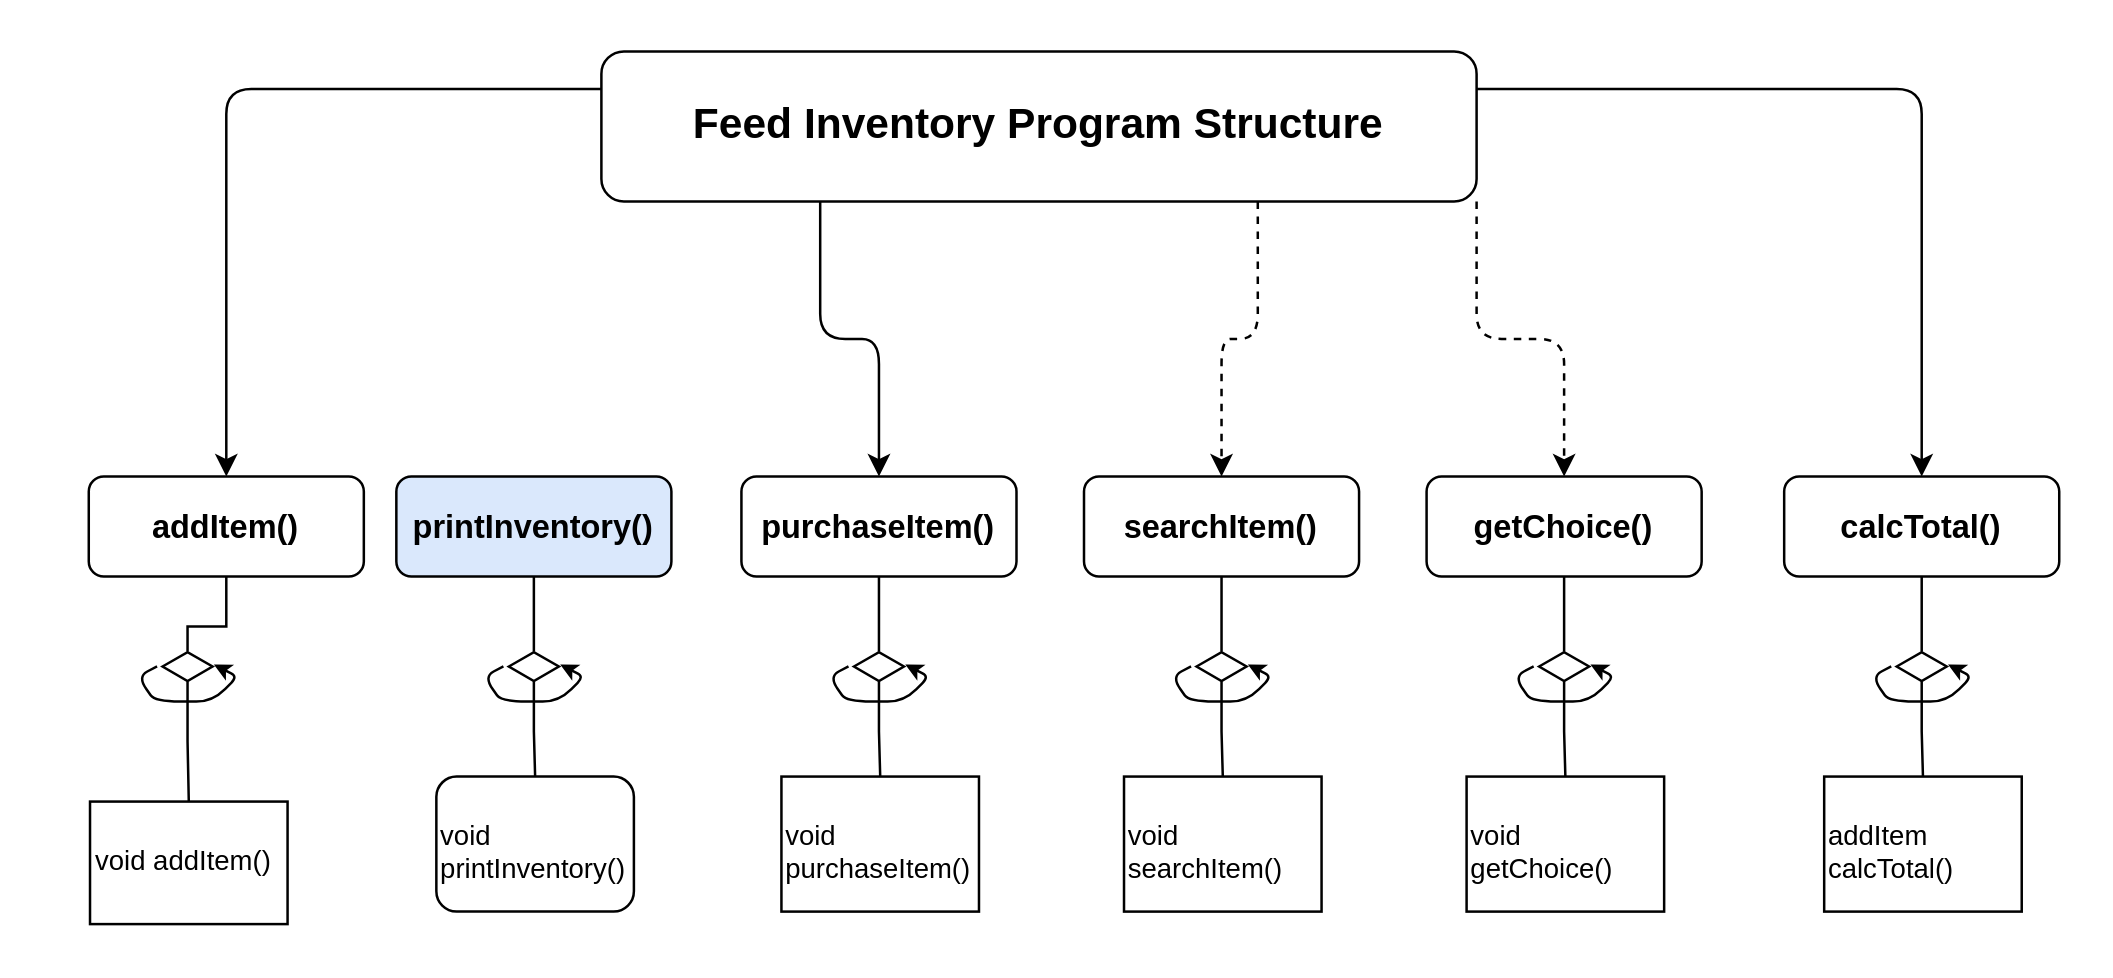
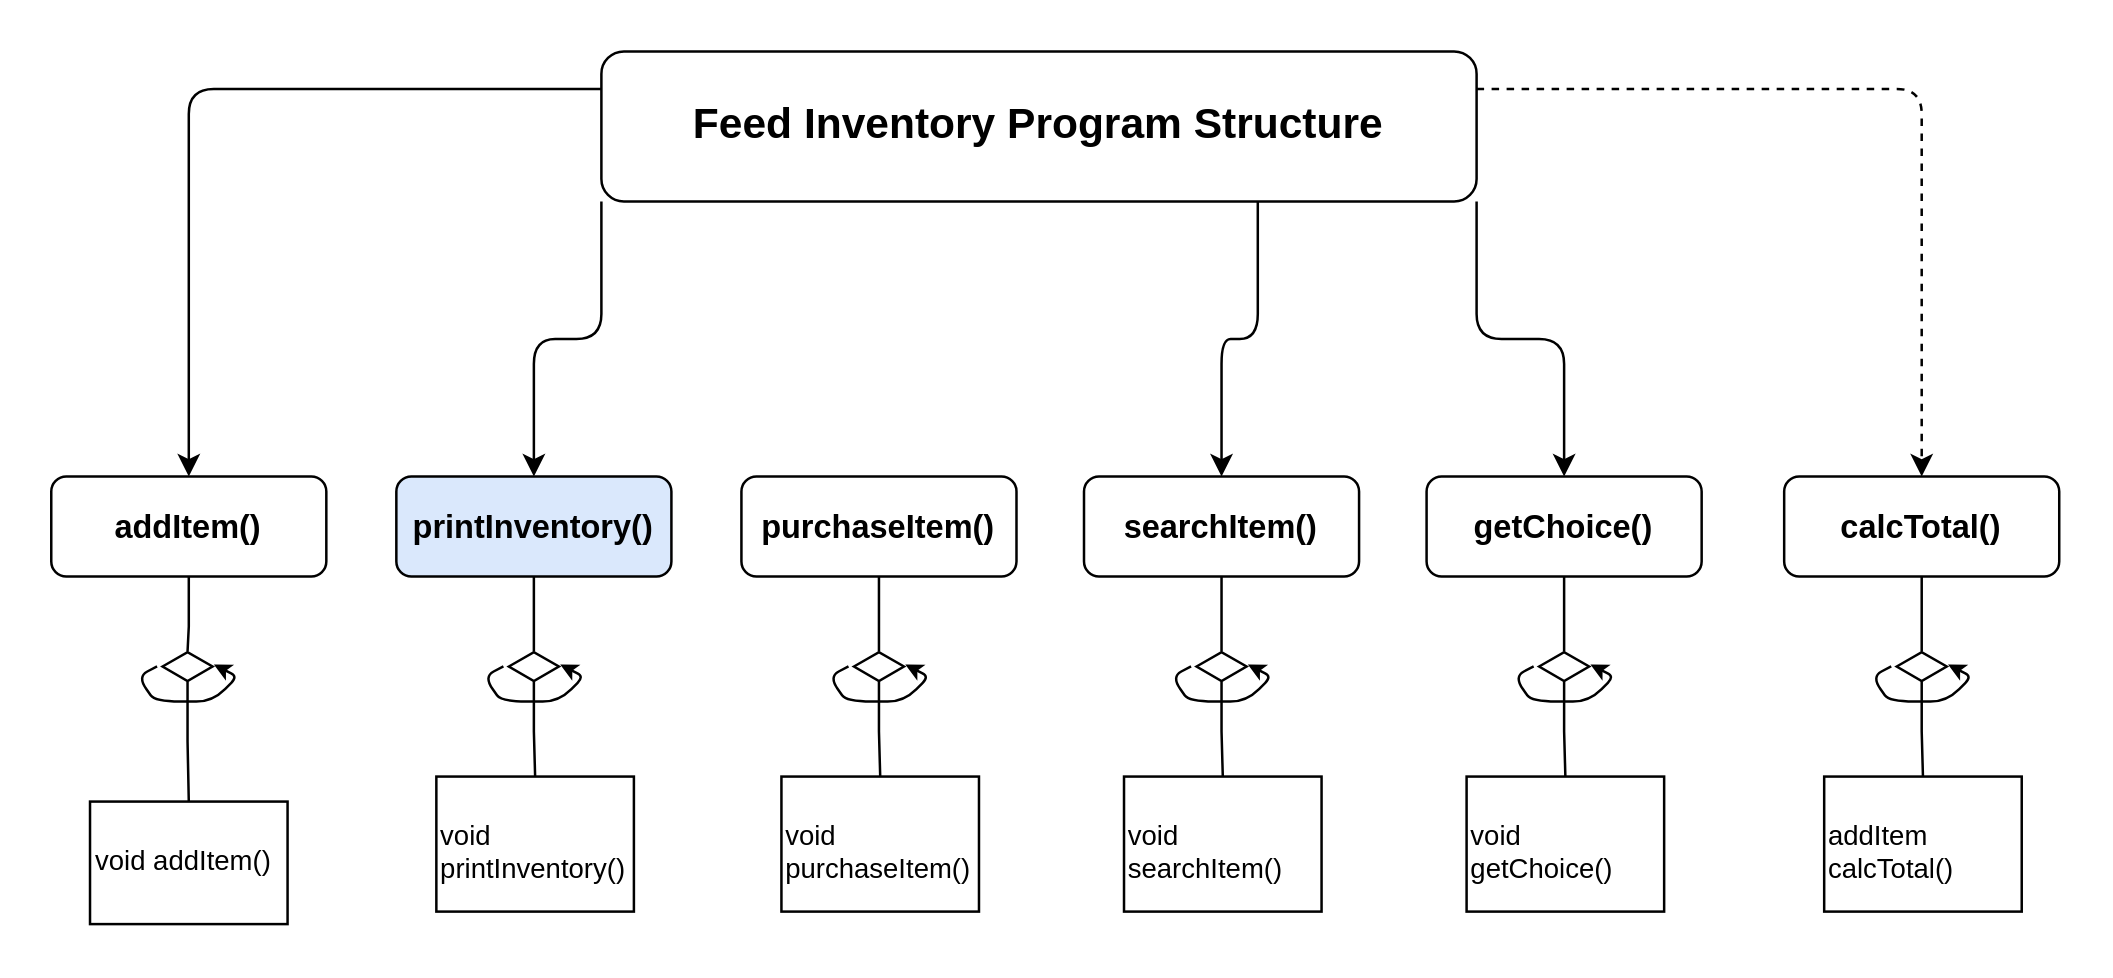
- <mxCell id="3" style="edgeStyle=orthogonalEdgeStyle;html=1;exitX=1;exitY=0.25;exitDx=0;exitDy=0;strokeColor=#000000;" parent="1" source="8" target="40" edge="1"><mxGeometry relative="1" as="geometry" /></mxCell>
+ <mxCell id="3" style="edgeStyle=orthogonalEdgeStyle;html=1;exitX=1;exitY=0.25;exitDx=0;exitDy=0;strokeColor=#000000;dashed=1;" parent="1" source="8" target="40" edge="1"><mxGeometry relative="1" as="geometry" /></mxCell>
- <mxCell id="7" style="edgeStyle=orthogonalEdgeStyle;html=1;exitX=0.75;exitY=1;exitDx=0;exitDy=0;strokeColor=#000000;dashed=1;" parent="1" source="8" target="22" edge="1"><mxGeometry relative="1" as="geometry" /></mxCell>
+ <mxCell id="7" style="edgeStyle=orthogonalEdgeStyle;html=1;exitX=0.75;exitY=1;exitDx=0;exitDy=0;strokeColor=#000000;" parent="1" source="8" target="22" edge="1"><mxGeometry relative="1" as="geometry" /></mxCell>
+ <mxCell id="5" style="edgeStyle=orthogonalEdgeStyle;html=1;exitX=0;exitY=1;exitDx=0;exitDy=0;strokeColor=#000000;" parent="1" source="8" target="16" edge="1"><mxGeometry relative="1" as="geometry" /></mxCell>
- <mxCell id="6" style="edgeStyle=orthogonalEdgeStyle;html=1;exitX=0.25;exitY=1;exitDx=0;exitDy=0;strokeColor=#000000;" parent="1" source="8" target="34" edge="1"><mxGeometry relative="1" as="geometry" /></mxCell>
- <mxCell id="4" style="edgeStyle=orthogonalEdgeStyle;html=1;exitX=1;exitY=1;exitDx=0;exitDy=0;strokeColor=#000000;dashed=1;" parent="1" source="8" target="28" edge="1"><mxGeometry relative="1" as="geometry" /></mxCell>
+ <mxCell id="4" style="edgeStyle=orthogonalEdgeStyle;html=1;exitX=1;exitY=1;exitDx=0;exitDy=0;strokeColor=#000000;" parent="1" source="8" target="28" edge="1"><mxGeometry relative="1" as="geometry" /></mxCell>
- <mxCell id="10" value="addItem()" style="rounded=1;whiteSpace=wrap;html=1;fillStyle=auto;strokeColor=#000000;fontColor=#000000;fillColor=#ffffff;fontSize=13;fontStyle=1" parent="1" vertex="1"><mxGeometry x="35" y="190" width="110" height="40" as="geometry" /></mxCell>
+ <mxCell id="10" value="addItem()" style="rounded=1;whiteSpace=wrap;html=1;fillStyle=auto;strokeColor=#000000;fontColor=#000000;fillColor=#ffffff;fontSize=13;fontStyle=1" parent="1" vertex="1"><mxGeometry x="20" y="190" width="110" height="40" as="geometry" /></mxCell>
- <mxCell id="17" value="&lt;p class=&quot;MsoNormal&quot;&gt;&lt;/p&gt;void printInventory()&lt;span&gt;&lt;br&gt;&lt;/span&gt;" style="whiteSpace=wrap;html=1;fillStyle=auto;strokeColor=#000000;fontSize=11;fontColor=#000000;fillColor=#ffffff;align=left;verticalAlign=top;rounded=1;" parent="1" vertex="1"><mxGeometry x="174" y="310" width="79" height="54" as="geometry" /></mxCell>
+ <mxCell id="17" value="&lt;p class=&quot;MsoNormal&quot;&gt;&lt;/p&gt;void printInventory()&lt;span&gt;&lt;br&gt;&lt;/span&gt;" style="rounded=0;whiteSpace=wrap;html=1;fillStyle=auto;strokeColor=#000000;fontSize=11;fontColor=#000000;fillColor=#ffffff;align=left;verticalAlign=top;" parent="1" vertex="1"><mxGeometry x="174" y="310" width="79" height="54" as="geometry" /></mxCell>
